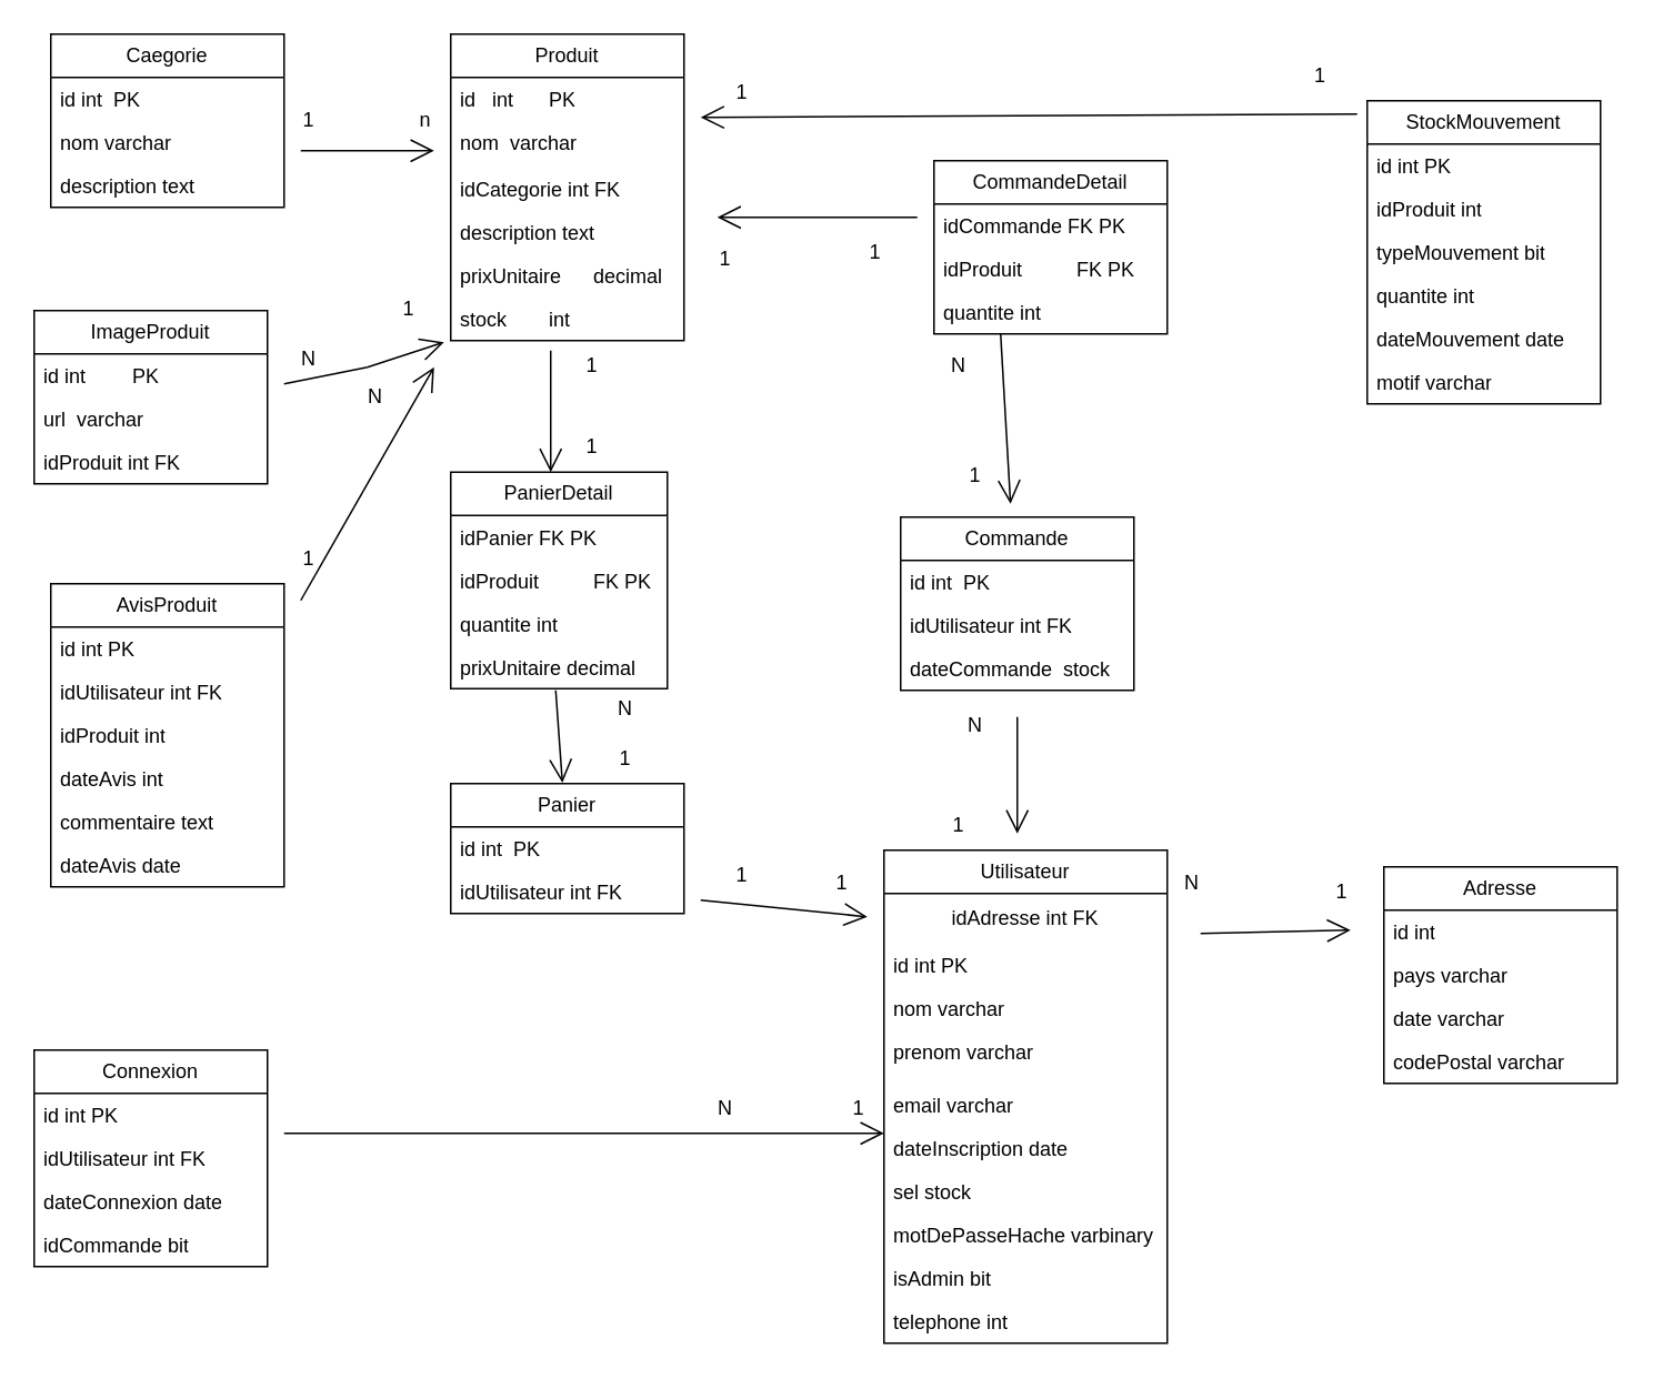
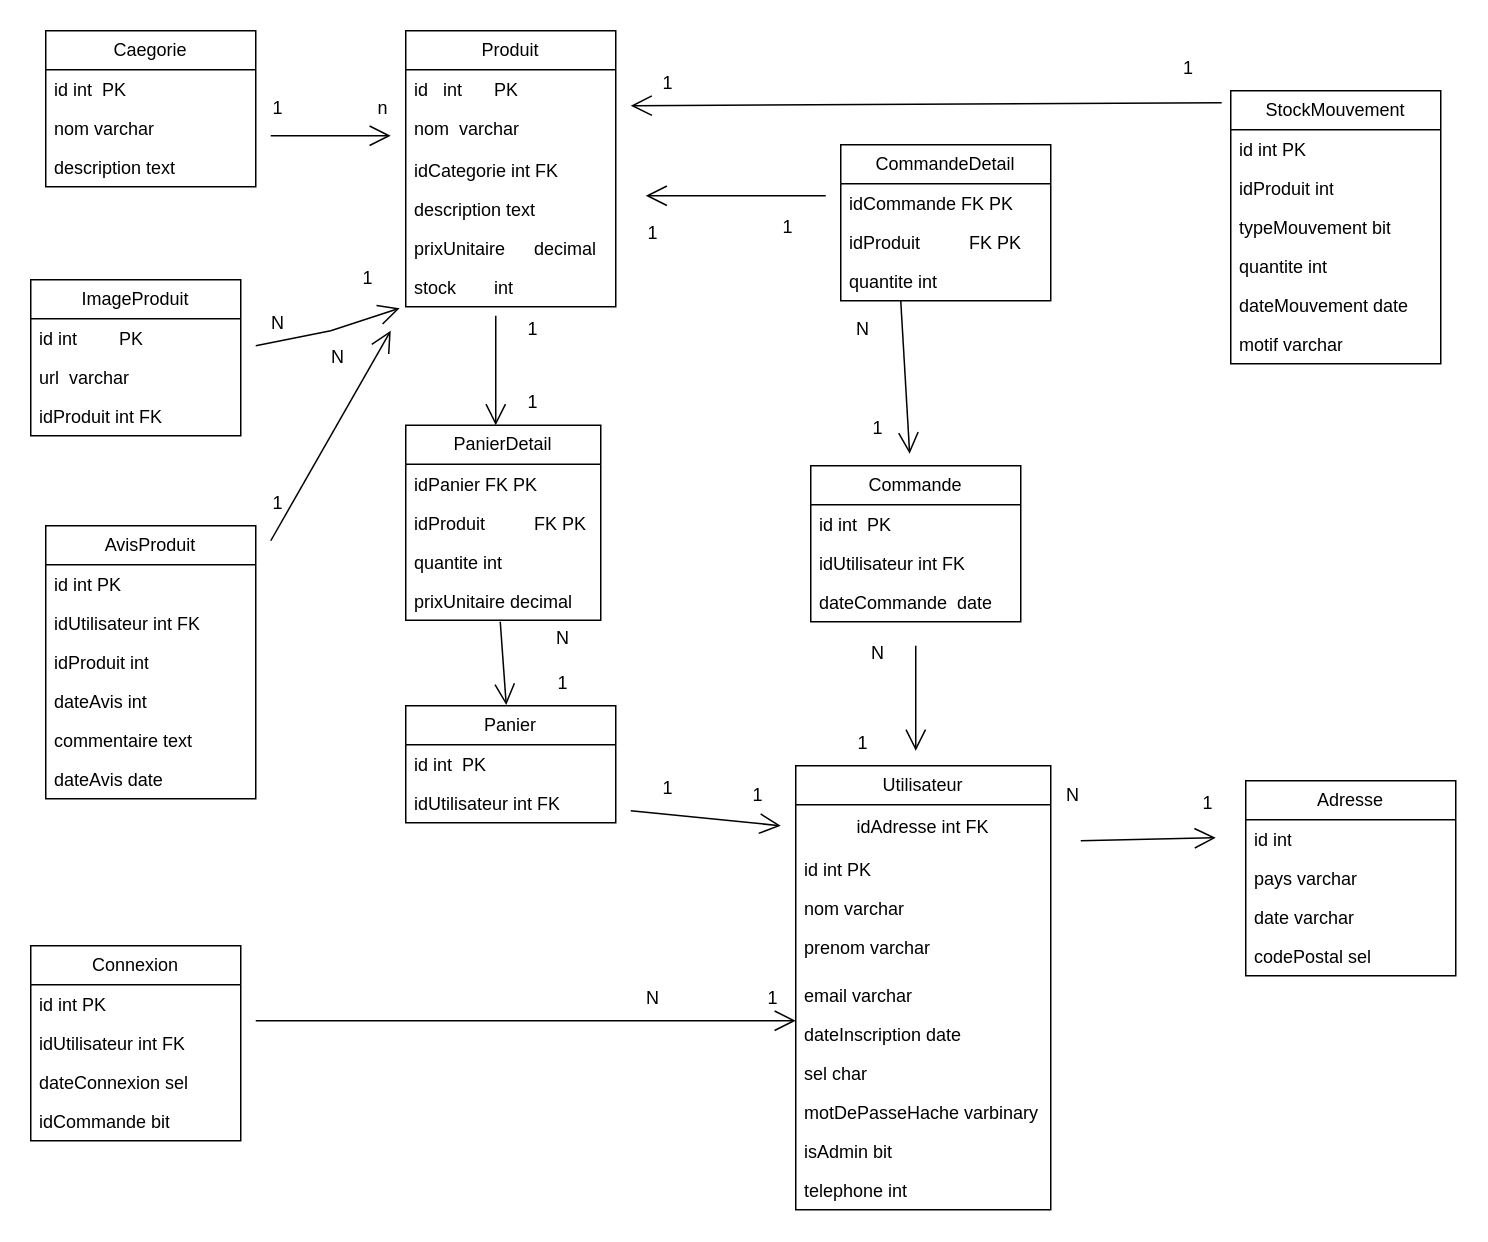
- <mxCell id="28" value="dateCommande&amp;nbsp; stock" style="text;strokeColor=none;fillColor=none;align=left;verticalAlign=top;spacingLeft=4;spacingRight=4;overflow=hidden;rotatable=0;points=[[0,0.5],[1,0.5]];portConstraint=eastwest;whiteSpace=wrap;html=1;" vertex="1" parent="25"><mxGeometry y="78" width="140" height="26" as="geometry" /></mxCell>
+ <mxCell id="28" value="dateCommande&amp;nbsp; date" style="text;strokeColor=none;fillColor=none;align=left;verticalAlign=top;spacingLeft=4;spacingRight=4;overflow=hidden;rotatable=0;points=[[0,0.5],[1,0.5]];portConstraint=eastwest;whiteSpace=wrap;html=1;" vertex="1" parent="25"><mxGeometry y="78" width="140" height="26" as="geometry" /></mxCell>
- <mxCell id="78" value="codePostal varchar" style="text;strokeColor=none;fillColor=none;align=left;verticalAlign=top;spacingLeft=4;spacingRight=4;overflow=hidden;rotatable=0;points=[[0,0.5],[1,0.5]];portConstraint=eastwest;whiteSpace=wrap;html=1;" vertex="1" parent="74"><mxGeometry y="104" width="140" height="26" as="geometry" /></mxCell>
+ <mxCell id="78" value="codePostal sel" style="text;strokeColor=none;fillColor=none;align=left;verticalAlign=top;spacingLeft=4;spacingRight=4;overflow=hidden;rotatable=0;points=[[0,0.5],[1,0.5]];portConstraint=eastwest;whiteSpace=wrap;html=1;" vertex="1" parent="74"><mxGeometry y="104" width="140" height="26" as="geometry" /></mxCell>
- <mxCell id="16" value="sel stock" style="text;strokeColor=none;fillColor=none;align=left;verticalAlign=top;spacingLeft=4;spacingRight=4;overflow=hidden;rotatable=0;points=[[0,0.5],[1,0.5]];portConstraint=eastwest;whiteSpace=wrap;html=1;" vertex="1" parent="9"><mxGeometry y="192" width="170" height="26" as="geometry" /></mxCell>
+ <mxCell id="16" value="sel char" style="text;strokeColor=none;fillColor=none;align=left;verticalAlign=top;spacingLeft=4;spacingRight=4;overflow=hidden;rotatable=0;points=[[0,0.5],[1,0.5]];portConstraint=eastwest;whiteSpace=wrap;html=1;" vertex="1" parent="9"><mxGeometry y="192" width="170" height="26" as="geometry" /></mxCell>
- <mxCell id="52" value="dateConnexion date" style="text;strokeColor=none;fillColor=none;align=left;verticalAlign=top;spacingLeft=4;spacingRight=4;overflow=hidden;rotatable=0;points=[[0,0.5],[1,0.5]];portConstraint=eastwest;whiteSpace=wrap;html=1;" vertex="1" parent="49"><mxGeometry y="78" width="140" height="26" as="geometry" /></mxCell>
+ <mxCell id="52" value="dateConnexion sel" style="text;strokeColor=none;fillColor=none;align=left;verticalAlign=top;spacingLeft=4;spacingRight=4;overflow=hidden;rotatable=0;points=[[0,0.5],[1,0.5]];portConstraint=eastwest;whiteSpace=wrap;html=1;" vertex="1" parent="49"><mxGeometry y="78" width="140" height="26" as="geometry" /></mxCell>
